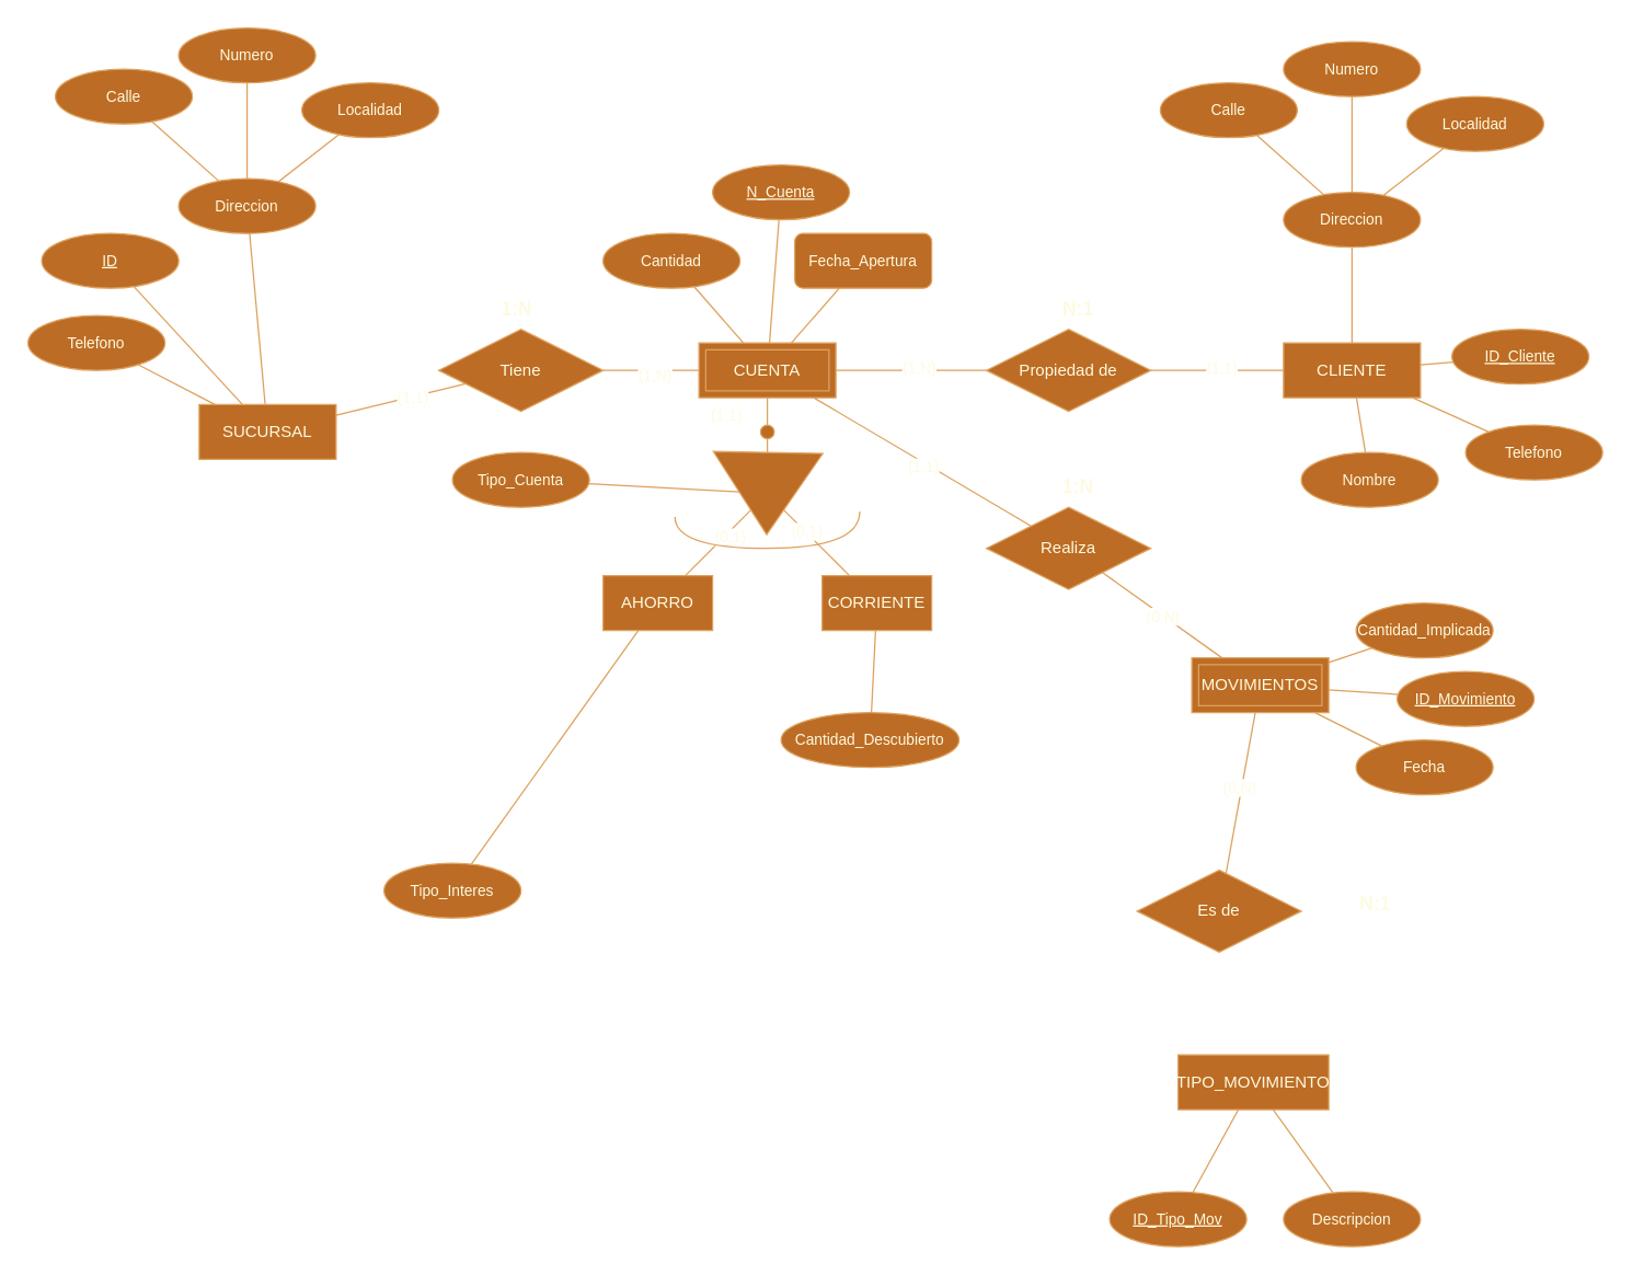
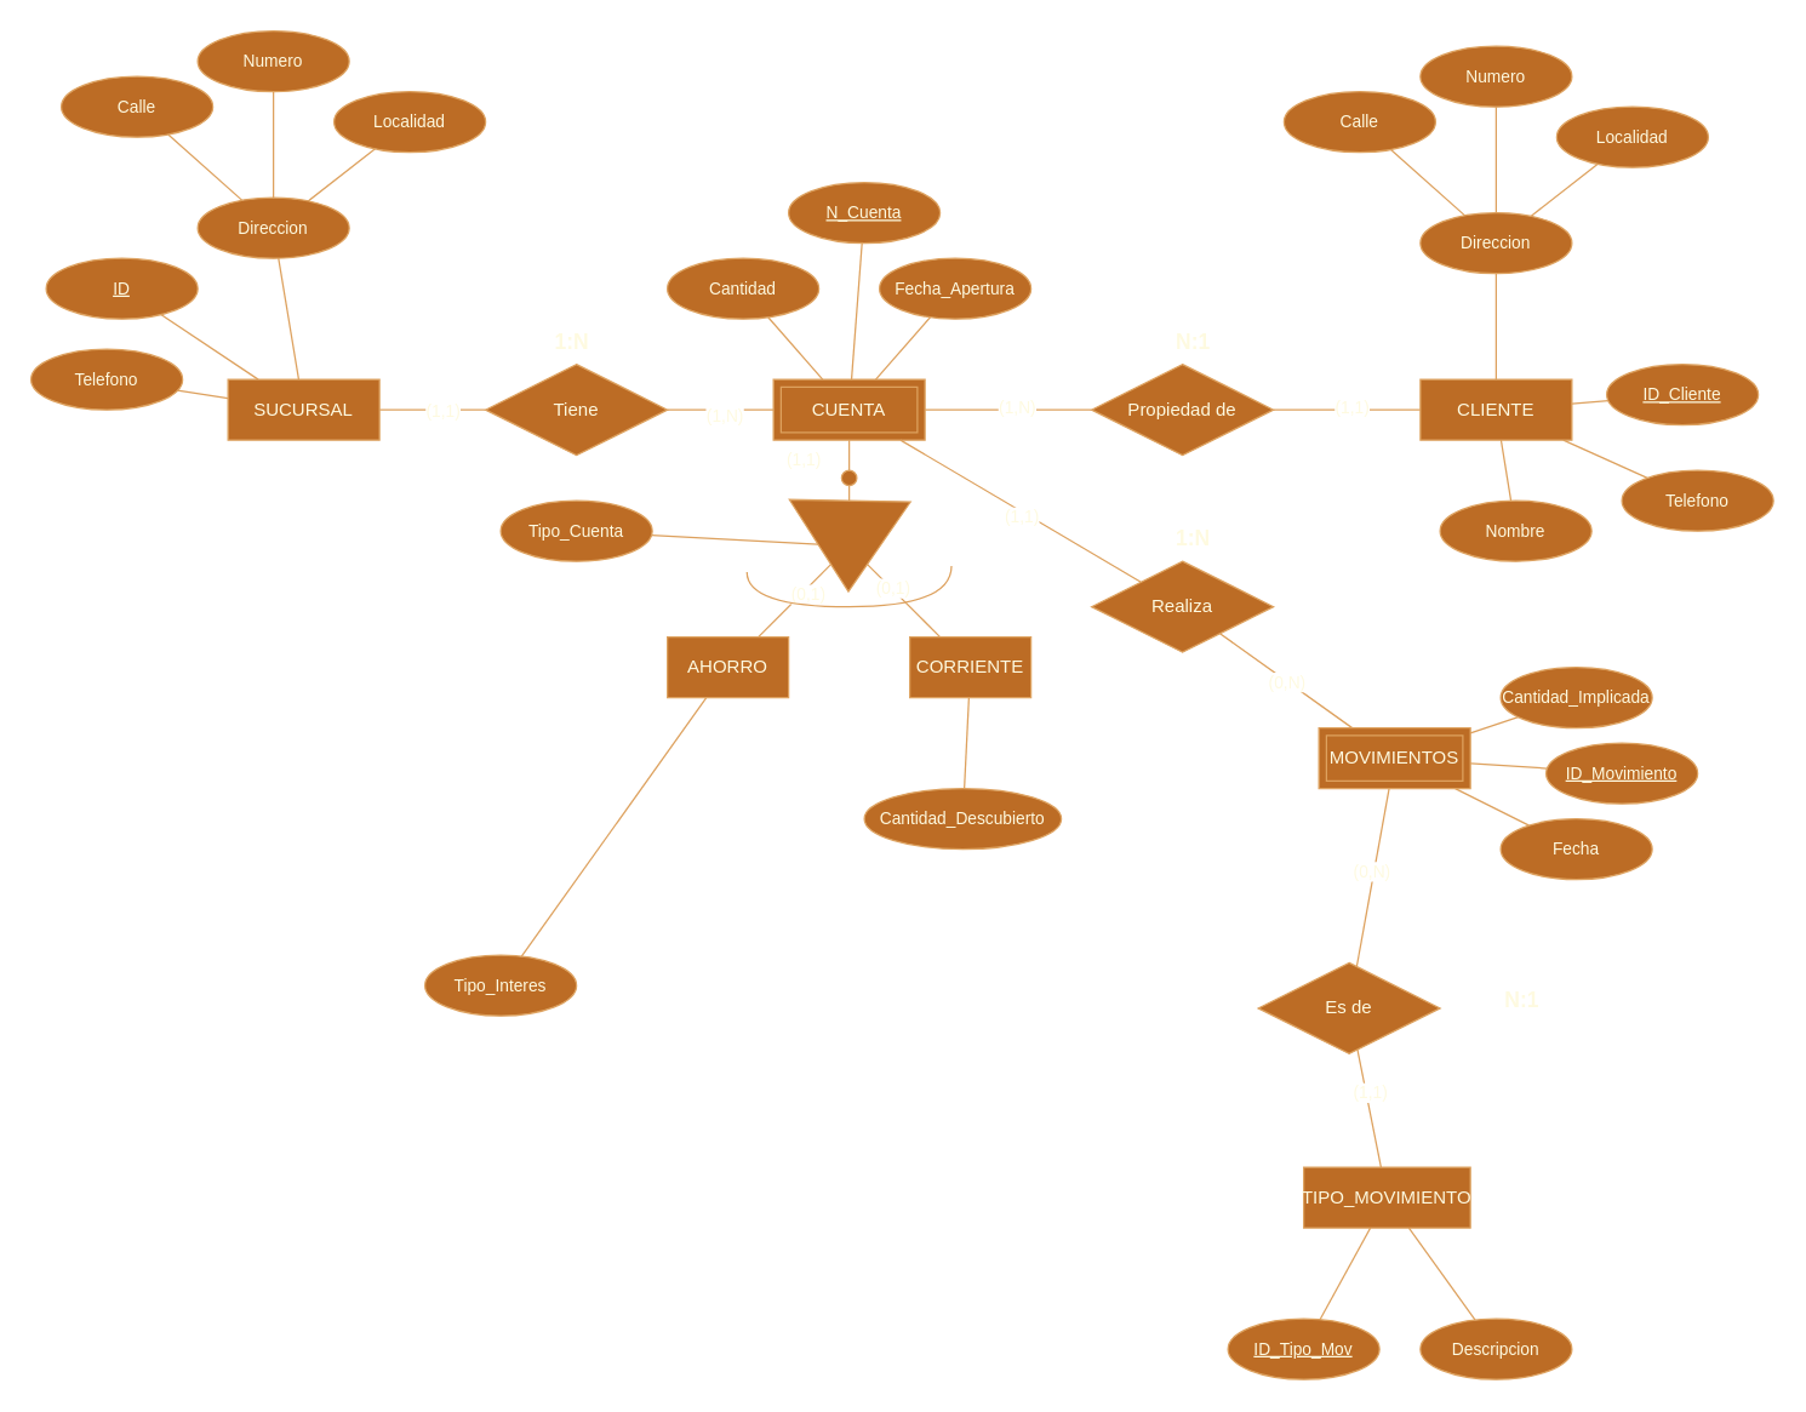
- <mxCell id="70" value="Fecha_Apertura" style="whiteSpace=wrap;html=1;align=center;strokeColor=#DDA15E;fontFamily=Helvetica;fontSize=11;fontColor=#FEFAE0;fillColor=#BC6C25;rounded=1;" vertex="1" parent="1"><mxGeometry x="580" width="100" height="40" as="geometry" y="170" /></mxCell>
+ <mxCell id="70" value="Fecha_Apertura" style="ellipse;whiteSpace=wrap;html=1;align=center;strokeColor=#DDA15E;fontFamily=Helvetica;fontSize=11;fontColor=#FEFAE0;fillColor=#BC6C25;" vertex="1" parent="1"><mxGeometry x="580" width="100" height="40" as="geometry" y="170" /></mxCell>
- <mxCell id="5" value="SUCURSAL" style="whiteSpace=wrap;html=1;align=center;strokeColor=#DDA15E;fontColor=#FEFAE0;fillColor=#BC6C25;" vertex="1" parent="1"><mxGeometry x="145" y="295" width="100" height="40" as="geometry" /></mxCell>
+ <mxCell id="5" value="SUCURSAL" style="whiteSpace=wrap;html=1;align=center;strokeColor=#DDA15E;fontColor=#FEFAE0;fillColor=#BC6C25;" vertex="1" parent="1"><mxGeometry x="150" y="250" width="100" height="40" as="geometry" /></mxCell>
+ <mxCell id="34" style="rounded=0;orthogonalLoop=1;jettySize=auto;html=1;strokeColor=#DDA15E;fontColor=#FEFAE0;fillColor=#BC6C25;endArrow=none;endFill=0;" edge="1" parent="1" source="38" target="52"><mxGeometry relative="1" as="geometry" /></mxCell>
+ <mxCell id="35" value="(1,1)" style="edgeLabel;html=1;align=center;verticalAlign=middle;resizable=0;points=[];fontSize=11;fontFamily=Helvetica;fontColor=#FEFAE0;" vertex="1" connectable="0" parent="34"><mxGeometry x="0.25" y="-2" relative="1" as="geometry"><mxPoint as="offset" /></mxGeometry></mxCell>
